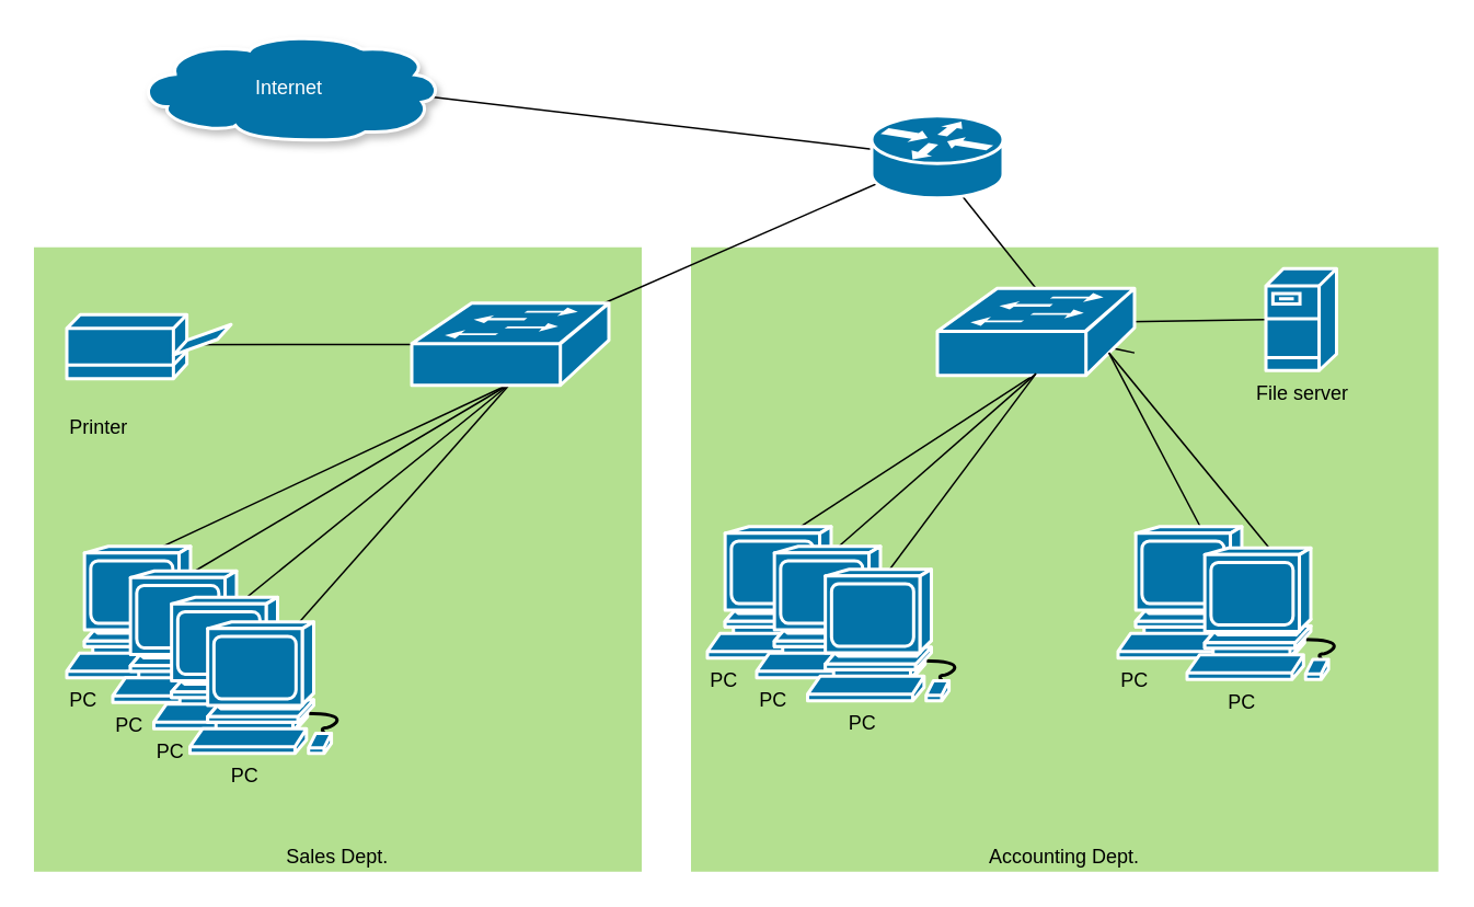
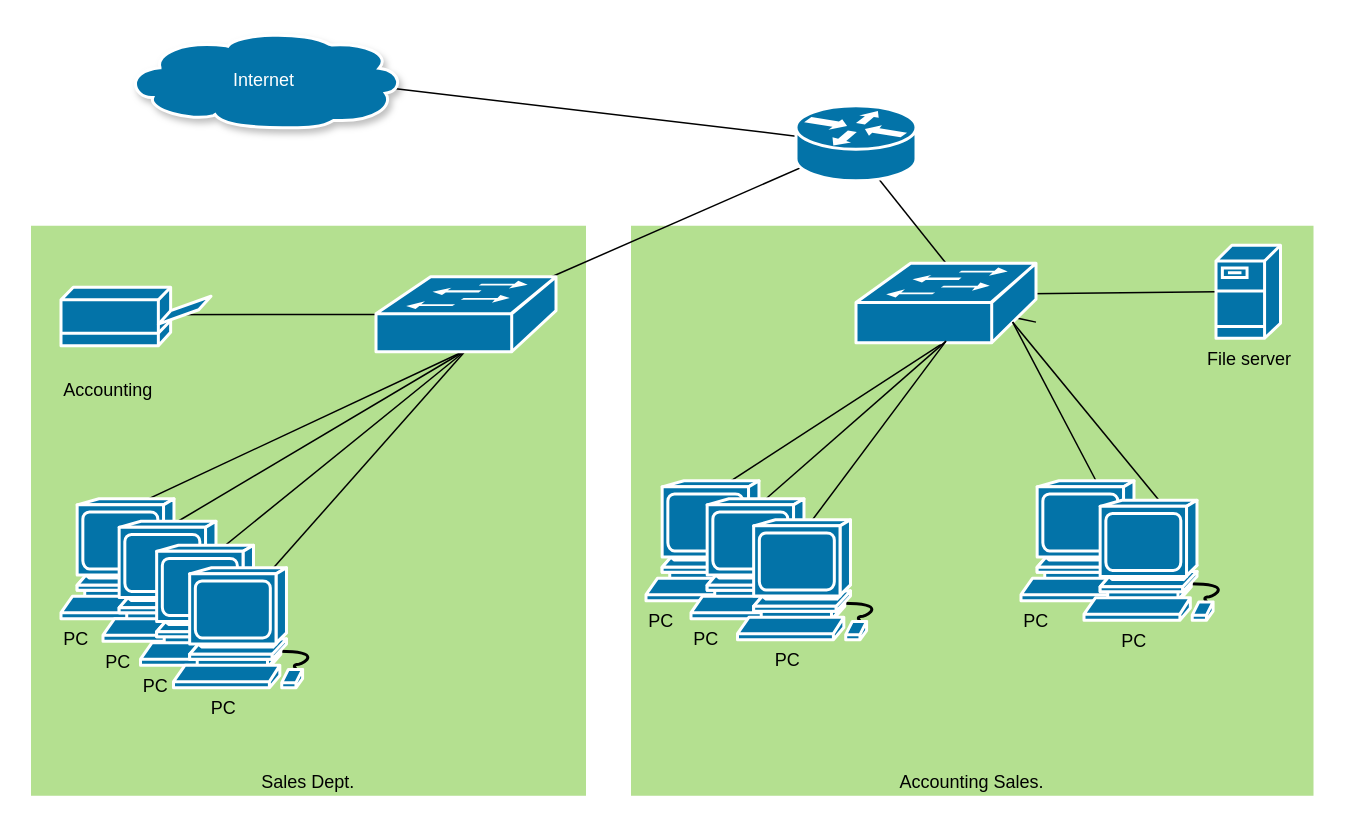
- <mxCell id="22" value="File server" style="shape=mxgraph.cisco.servers.fileserver;html=1;pointerEvents=1;dashed=0;strokeColor=#ffffff;strokeWidth=2;verticalLabelPosition=bottom;verticalAlign=top;align=center;outlineConnect=0;shadow=0;fillColor=#0373A8;fontColor=#00000;" parent="1" vertex="1"><mxGeometry x="770" y="163" width="43" height="62" as="geometry" /></mxCell>
+ <mxCell id="22" value="File server" style="shape=mxgraph.cisco.servers.fileserver;html=1;pointerEvents=1;dashed=0;strokeColor=#ffffff;strokeWidth=2;verticalLabelPosition=bottom;verticalAlign=top;align=center;outlineConnect=0;shadow=0;fillColor=#0373A8;fontColor=#00000;" parent="1" vertex="1"><mxGeometry x="810" y="163" width="43" height="62" as="geometry" /></mxCell>
- <mxCell id="11" value="Printer" style="shape=mxgraph.cisco.computers_and_peripherals.printer;html=1;pointerEvents=1;dashed=0;strokeColor=#ffffff;strokeWidth=2;verticalLabelPosition=bottom;verticalAlign=bottom;align=left;outlineConnect=0;shadow=0;fillColor=#0373A8;" parent="1" vertex="1"><mxGeometry x="40" y="191" width="100" height="39" as="geometry" /></mxCell>
+ <mxCell id="11" value="Accounting" style="shape=mxgraph.cisco.computers_and_peripherals.printer;html=1;pointerEvents=1;dashed=0;strokeColor=#ffffff;strokeWidth=2;verticalLabelPosition=bottom;verticalAlign=bottom;align=left;outlineConnect=0;shadow=0;fillColor=#0373A8;" parent="1" vertex="1"><mxGeometry x="40" y="191" width="100" height="39" as="geometry" /></mxCell>
- <mxCell id="2" value="Accounting Dept." style="whiteSpace=wrap;html=1;shadow=0;strokeColor=none;fillColor=#B4E090;imageAspect=0;verticalAlign=bottom;" parent="1" vertex="1"><mxGeometry x="420" y="150" width="455" height="380" as="geometry" /></mxCell>
+ <mxCell id="2" value="Accounting Sales." style="whiteSpace=wrap;html=1;shadow=0;strokeColor=none;fillColor=#B4E090;imageAspect=0;verticalAlign=bottom;" parent="1" vertex="1"><mxGeometry x="420" y="150" width="455" height="380" as="geometry" /></mxCell>
